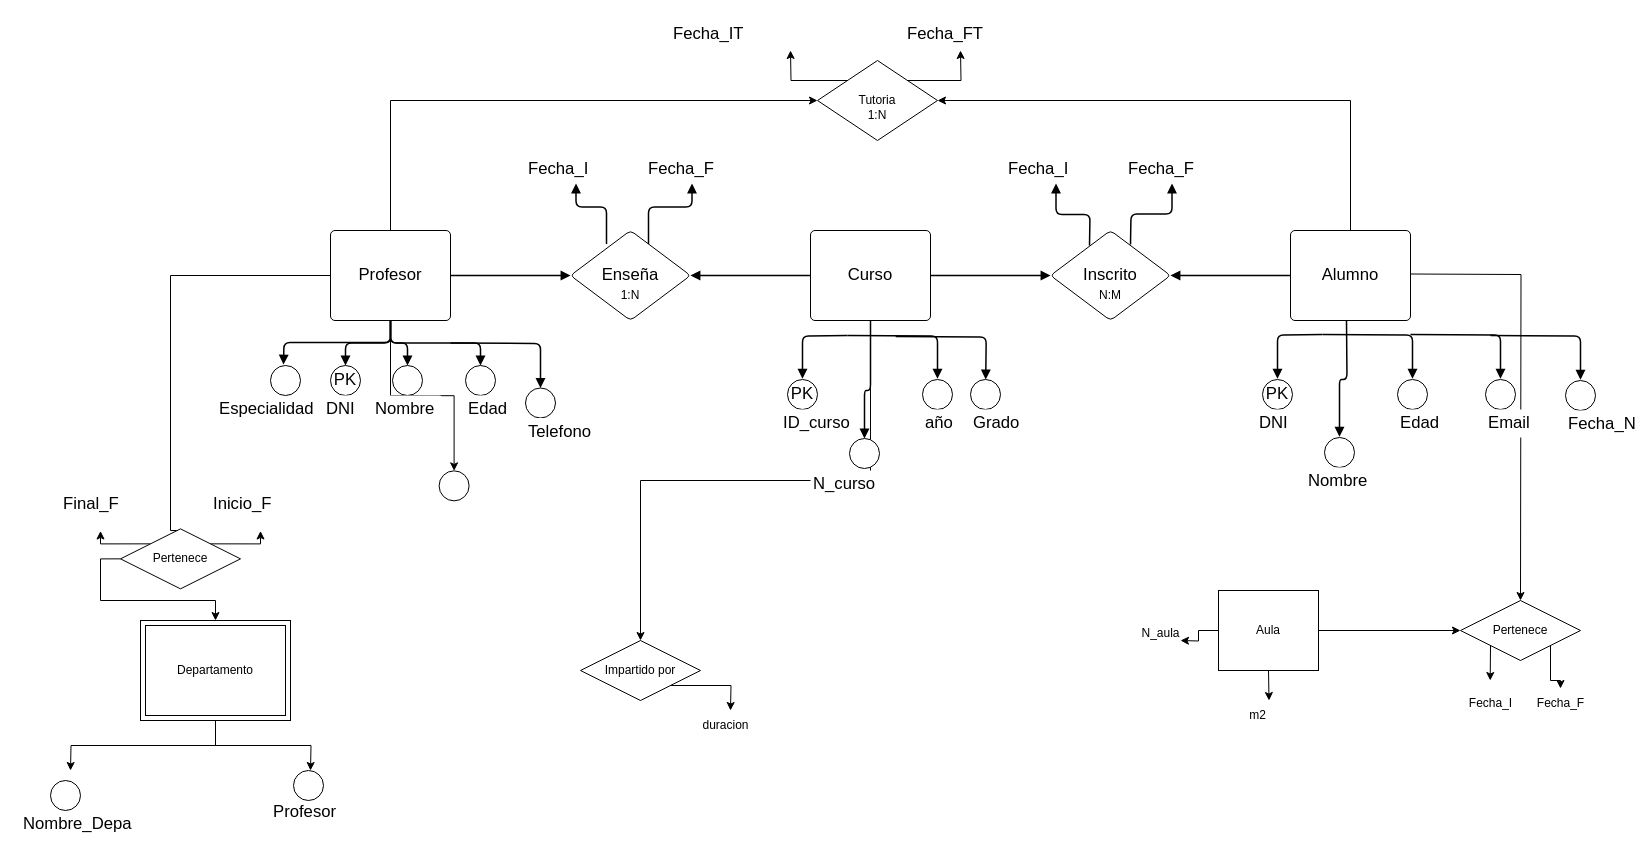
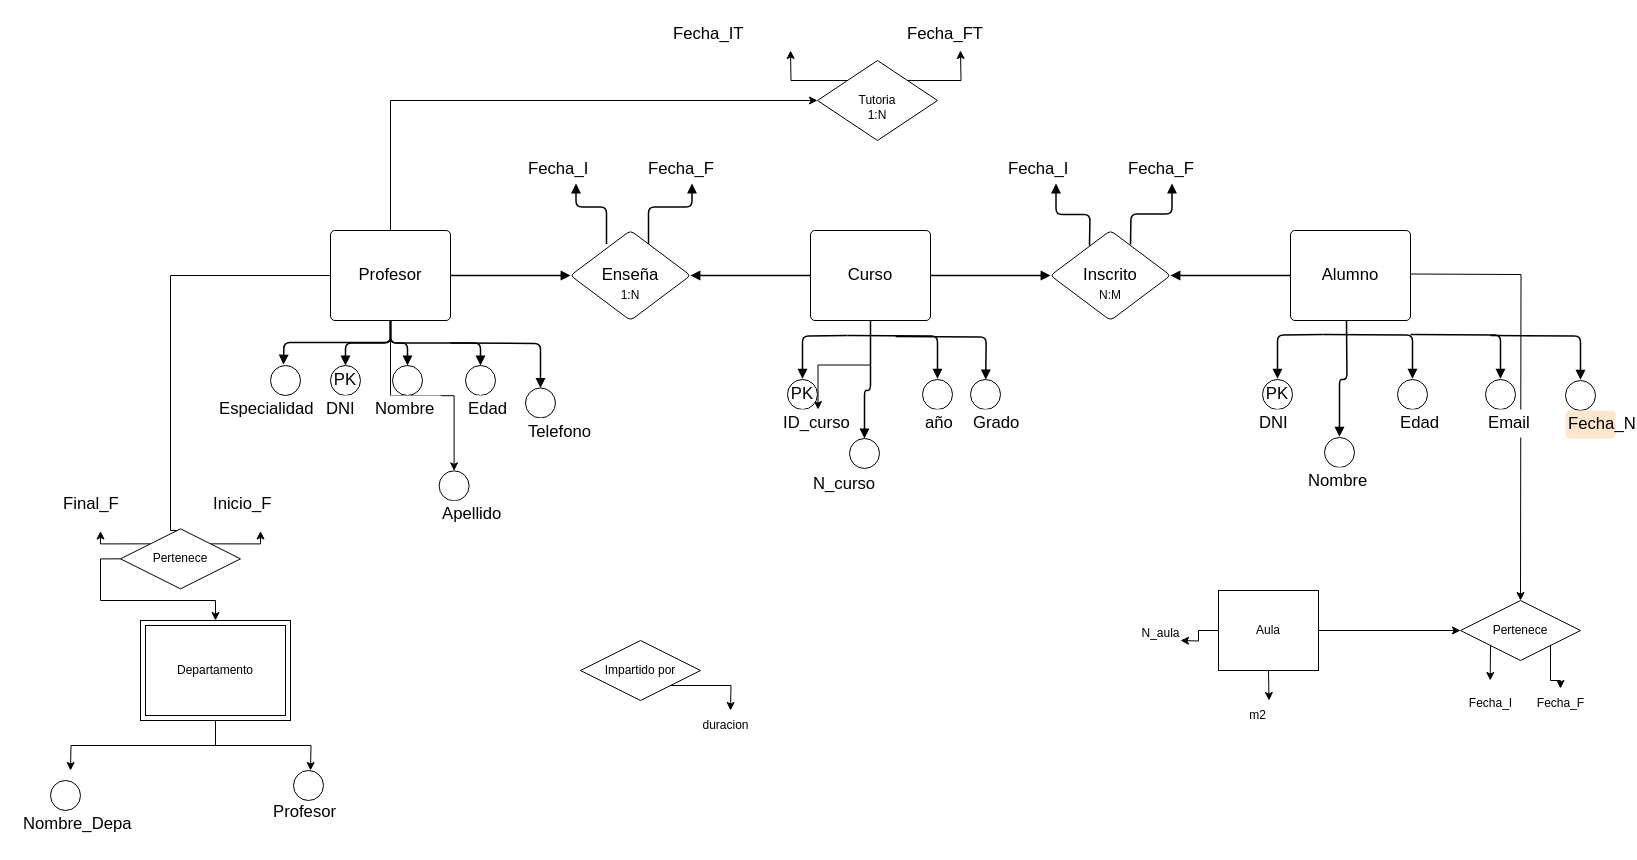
- <mxCell id="8" style="edgeStyle=orthogonalEdgeStyle;rounded=0;orthogonalLoop=1;jettySize=auto;html=1;exitX=0.5;exitY=0;exitDx=0;exitDy=0;entryX=1;entryY=0.5;entryDx=0;entryDy=0;" edge="1" parent="1" source="10" target="71"><mxGeometry relative="1" as="geometry" /></mxCell>
- <mxCell id="63" value="Fecha_N" style="html=1;overflow=block;blockSpacing=1;whiteSpace=wrap;fontSize=16.7;align=left;spacing=3.8;rounded=1;absoluteArcSize=1;arcSize=9;strokeWidth=NaN;lucidId=4OCT_fOQG1Xc;strokeColor=none;" vertex="1" parent="1"><mxGeometry x="1565" y="410" width="50" height="28" as="geometry" /></mxCell>
+ <mxCell id="63" value="Fecha_N" style="html=1;overflow=block;blockSpacing=1;whiteSpace=wrap;fontSize=16.7;align=left;spacing=3.8;rounded=1;absoluteArcSize=1;arcSize=9;strokeWidth=NaN;lucidId=4OCT_fOQG1Xc;strokeColor=none;fillColor=#ffe6cc;" vertex="1" parent="1"><mxGeometry x="1565" y="410" width="50" height="28" as="geometry" /></mxCell>
- <mxCell id="2" style="edgeStyle=orthogonalEdgeStyle;rounded=0;orthogonalLoop=1;jettySize=auto;html=1;exitX=0.5;exitY=1;exitDx=0;exitDy=0;entryX=0.5;entryY=0;entryDx=0;entryDy=0;" edge="1" parent="1" source="3" target="91"><mxGeometry relative="1" as="geometry" /></mxCell>
+ <mxCell id="2" style="edgeStyle=orthogonalEdgeStyle;rounded=0;orthogonalLoop=1;jettySize=auto;html=1;exitX=0.5;exitY=1;exitDx=0;exitDy=0;" edge="1" parent="1" source="3" target="34"><mxGeometry relative="1" as="geometry" /></mxCell>
+ <mxCell id="68" value="Apellido" style="html=1;overflow=block;blockSpacing=1;whiteSpace=wrap;fontSize=16.7;align=left;spacing=3.8;rounded=1;absoluteArcSize=1;arcSize=9;strokeWidth=NaN;lucidId=eh1SOQuW6HX9;strokeColor=none;" vertex="1" parent="1"><mxGeometry x="438.6" y="500.35" width="47" height="28" as="geometry" /></mxCell>
